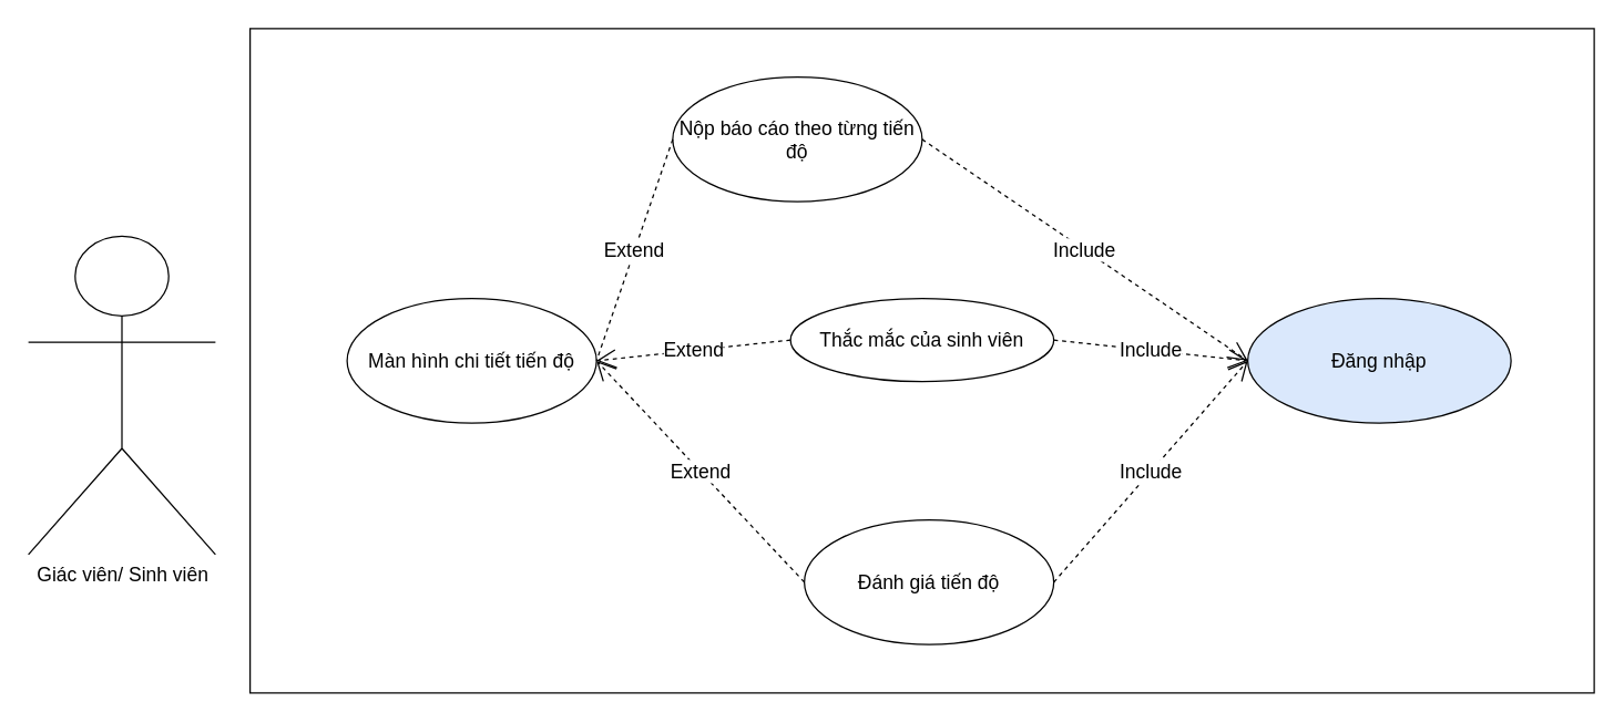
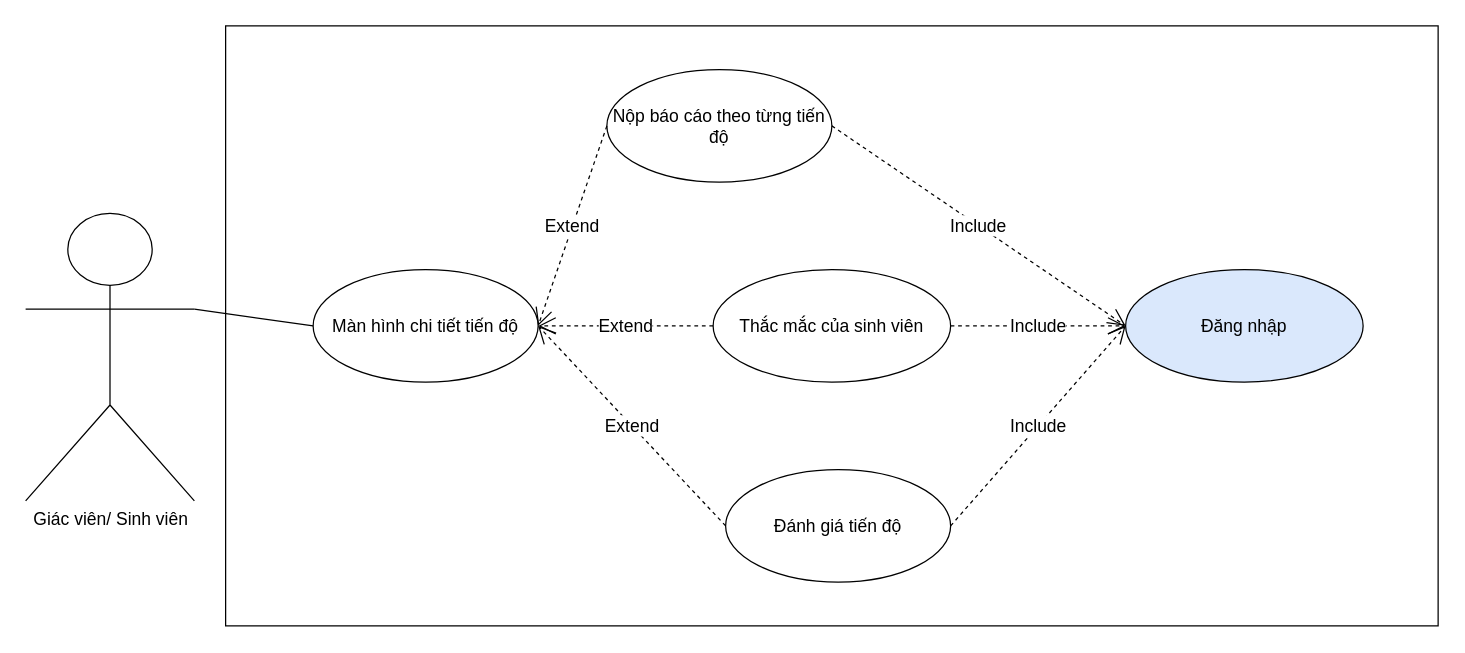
- <mxCell id="7" value="Thắc mắc của sinh viên" style="ellipse;whiteSpace=wrap;html=1;fontSize=14;" vertex="1" parent="1"><mxGeometry x="570" y="215" width="190" height="60" as="geometry" /></mxCell>
+ <mxCell id="7" value="Thắc mắc của sinh viên" style="ellipse;whiteSpace=wrap;html=1;fontSize=14;" vertex="1" parent="1"><mxGeometry x="570" y="215" width="190" height="90" as="geometry" /></mxCell>
+ <mxCell id="15" value="" style="endArrow=none;html=1;fontSize=14;exitX=1;exitY=0.333;exitDx=0;exitDy=0;exitPerimeter=0;entryX=0;entryY=0.5;entryDx=0;entryDy=0;" edge="1" parent="1" source="9" target="2"><mxGeometry width="50" height="50" relative="1" as="geometry"><mxPoint x="370" y="435" as="sourcePoint" /><mxPoint x="420" y="385" as="targetPoint" /></mxGeometry></mxCell>
- <mxCell id="5" value="Extend" style="endArrow=none;endSize=12;dashed=1;html=1;fontSize=14;exitX=0;exitY=0.5;exitDx=0;exitDy=0;entryX=1;entryY=0.5;entryDx=0;entryDy=0;" edge="1" parent="1" source="4" target="2"><mxGeometry width="160" relative="1" as="geometry"><mxPoint x="450" y="225" as="sourcePoint" /><mxPoint x="610" y="225" as="targetPoint" /></mxGeometry></mxCell>
+ <mxCell id="5" value="Extend" style="endArrow=open;endSize=12;dashed=1;html=1;fontSize=14;exitX=0;exitY=0.5;exitDx=0;exitDy=0;entryX=1;entryY=0.5;entryDx=0;entryDy=0;" edge="1" parent="1" source="4" target="2"><mxGeometry width="160" relative="1" as="geometry"><mxPoint x="450" y="225" as="sourcePoint" /><mxPoint x="610" y="225" as="targetPoint" /></mxGeometry></mxCell>
